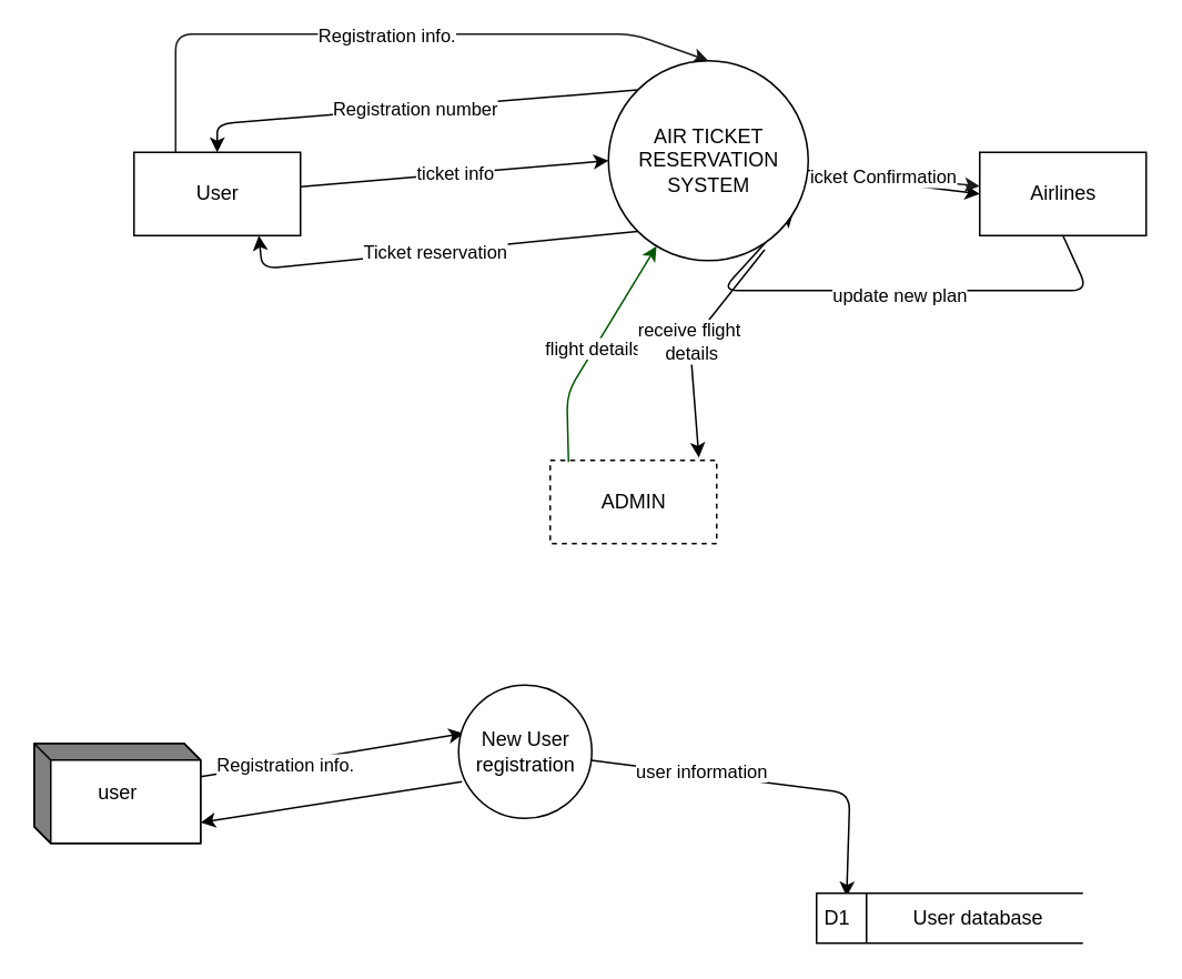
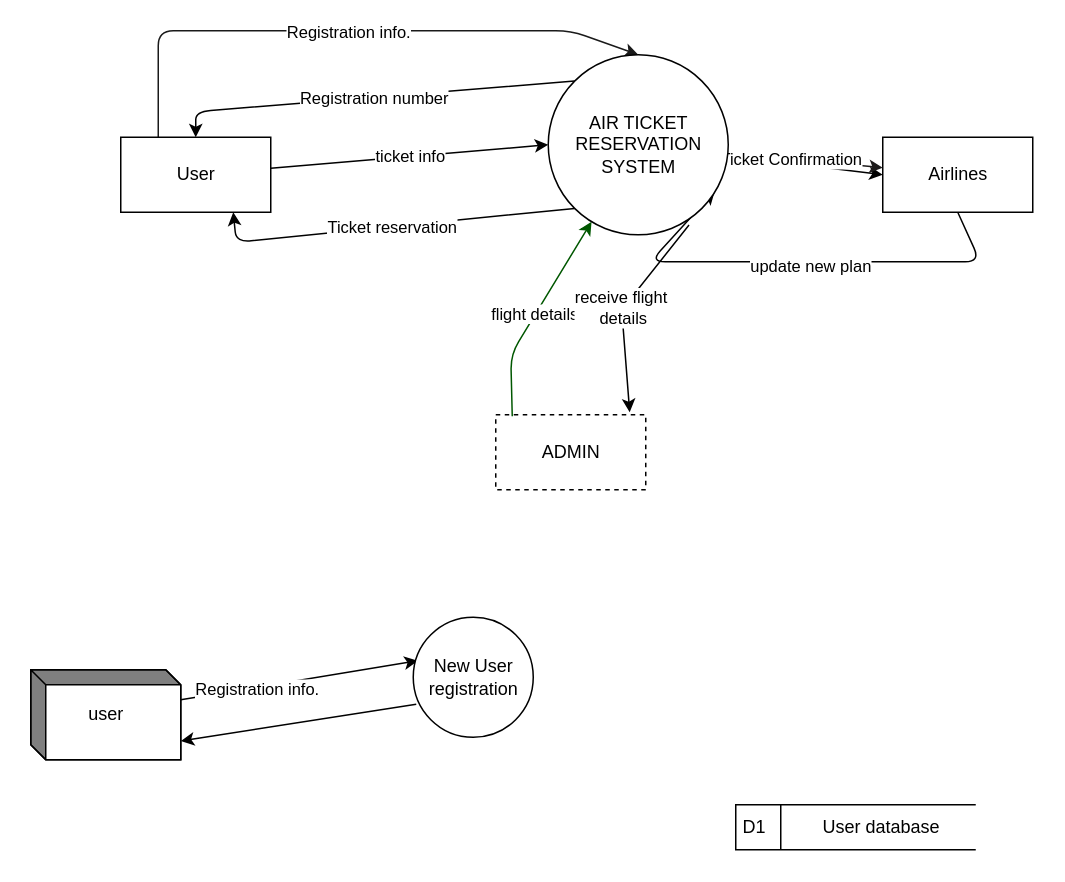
- <mxCell id="14" style="edgeStyle=none;html=1;entryX=0.113;entryY=0.067;entryDx=0;entryDy=0;entryPerimeter=0;" parent="1" source="16" target="17" edge="1"><mxGeometry relative="1" as="geometry"><Array as="points"><mxPoint x="510" y="476" /></Array></mxGeometry></mxCell>
- <mxCell id="15" value="user information" style="edgeLabel;html=1;align=center;verticalAlign=middle;resizable=0;points=[];" parent="14" vertex="1" connectable="0"><mxGeometry x="-0.542" y="-2" relative="1" as="geometry"><mxPoint x="16" y="-2" as="offset" /></mxGeometry></mxCell>
